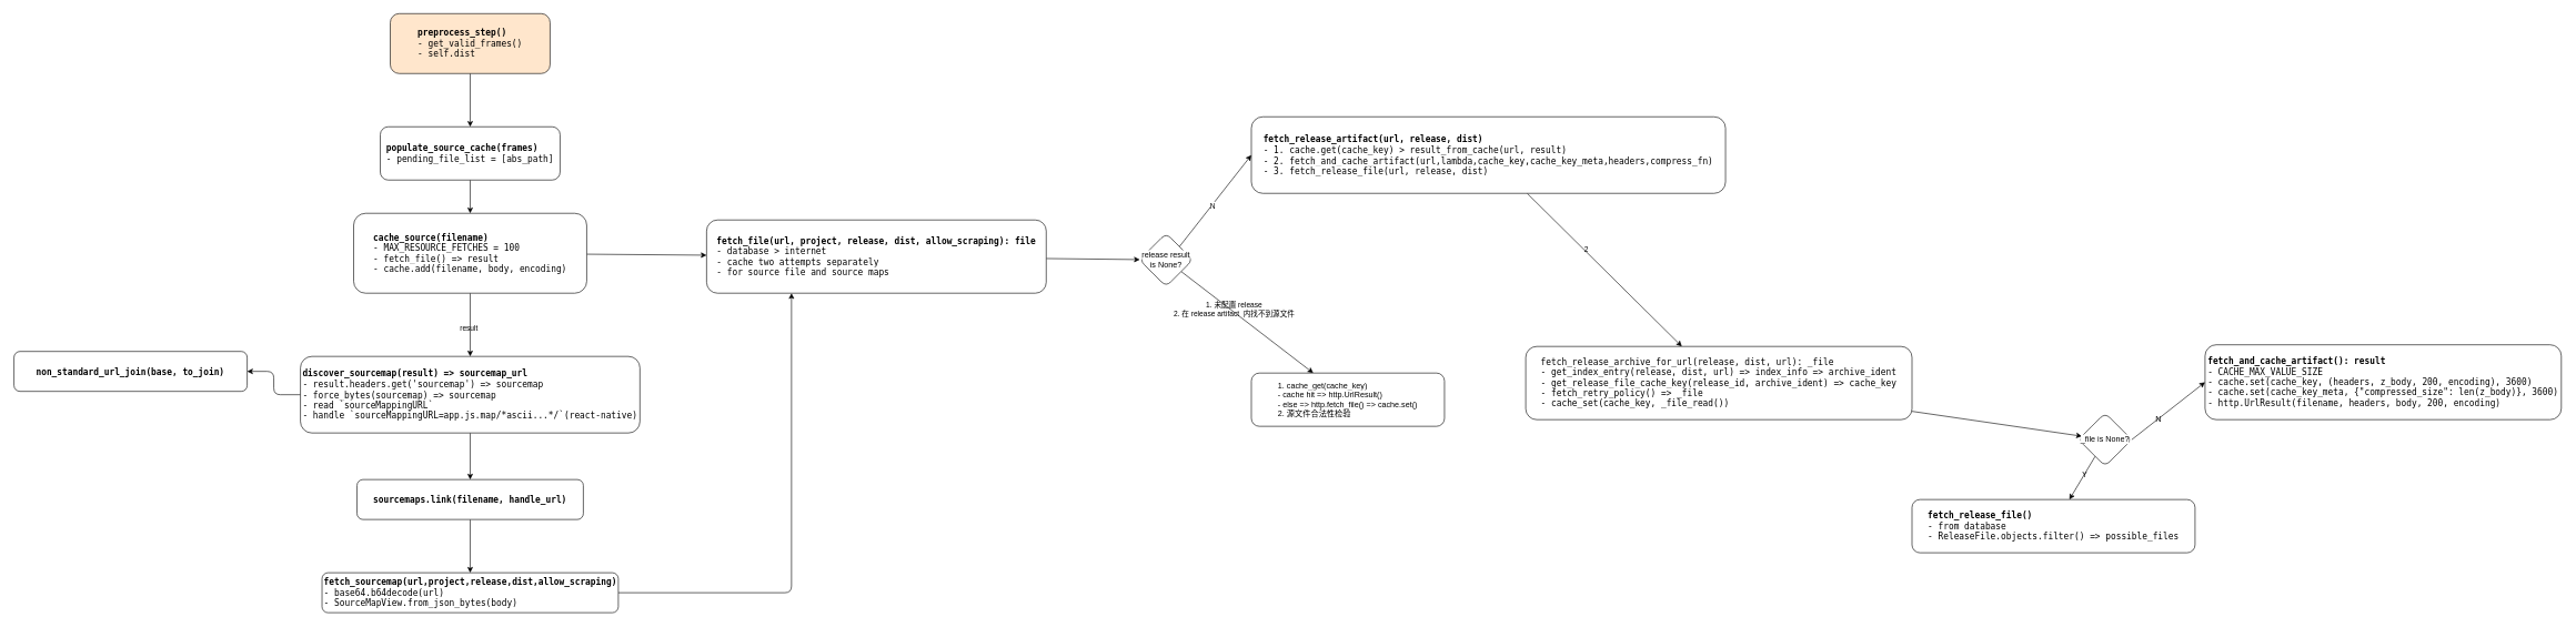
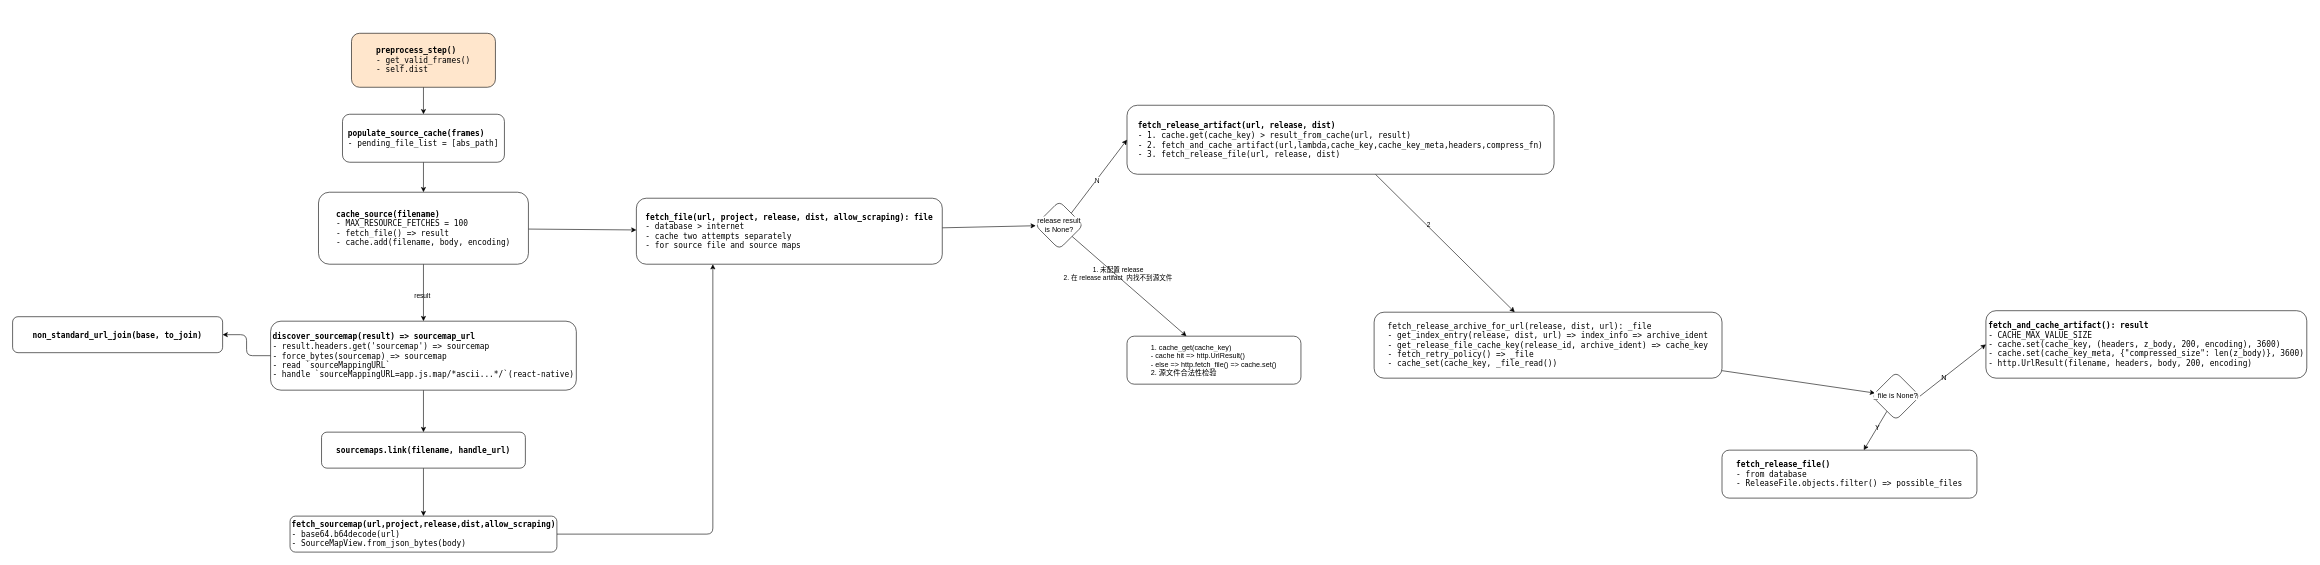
- <mxCell id="3" value="&lt;pre style=&quot;font-family: &amp;#34;jetbrains mono&amp;#34; , monospace ; font-size: 9.8pt&quot;&gt;&lt;div style=&quot;text-align: left&quot;&gt;&lt;pre style=&quot;text-align: center ; font-family: &amp;#34;jetbrains mono&amp;#34; , monospace ; font-size: 9.8pt&quot;&gt;&lt;div style=&quot;text-align: left&quot;&gt;&lt;b style=&quot;font-size: 9.8pt&quot;&gt;&lt;font color=&quot;#000000&quot;&gt;preprocess_step()&lt;/font&gt;&lt;/b&gt;&lt;/div&gt;&lt;div style=&quot;text-align: left&quot;&gt;&lt;span style=&quot;font-size: 9.8pt&quot;&gt;&lt;font color=&quot;#000000&quot;&gt;- get_valid_frames()&lt;/font&gt;&lt;/span&gt;&lt;/div&gt;&lt;div style=&quot;text-align: left&quot;&gt;&lt;span style=&quot;font-size: 9.8pt&quot;&gt;&lt;font color=&quot;#000000&quot;&gt;- self.dist&lt;/font&gt;&lt;/span&gt;&lt;/div&gt;&lt;/pre&gt;&lt;/div&gt;&lt;/pre&gt;" style="rounded=1;whiteSpace=wrap;html=1;fontColor=#f30;fillColor=#FFE6CC;labelBorderColor=none;shadow=0;sketch=0;glass=0;labelBackgroundColor=none;" parent="1" vertex="1"><mxGeometry x="585" y="20" width="240" height="90" as="geometry" /></mxCell>
+ <mxCell id="3" value="&lt;pre style=&quot;font-family: &amp;#34;jetbrains mono&amp;#34; , monospace ; font-size: 9.8pt&quot;&gt;&lt;div style=&quot;text-align: left&quot;&gt;&lt;pre style=&quot;text-align: center ; font-family: &amp;#34;jetbrains mono&amp;#34; , monospace ; font-size: 9.8pt&quot;&gt;&lt;div style=&quot;text-align: left&quot;&gt;&lt;b style=&quot;font-size: 9.8pt&quot;&gt;&lt;font color=&quot;#000000&quot;&gt;preprocess_step()&lt;/font&gt;&lt;/b&gt;&lt;/div&gt;&lt;div style=&quot;text-align: left&quot;&gt;&lt;span style=&quot;font-size: 9.8pt&quot;&gt;&lt;font color=&quot;#000000&quot;&gt;- get_valid_frames()&lt;/font&gt;&lt;/span&gt;&lt;/div&gt;&lt;div style=&quot;text-align: left&quot;&gt;&lt;span style=&quot;font-size: 9.8pt&quot;&gt;&lt;font color=&quot;#000000&quot;&gt;- self.dist&lt;/font&gt;&lt;/span&gt;&lt;/div&gt;&lt;/pre&gt;&lt;/div&gt;&lt;/pre&gt;" style="rounded=1;whiteSpace=wrap;html=1;fontColor=#f30;fillColor=#FFE6CC;labelBorderColor=none;shadow=0;sketch=0;glass=0;labelBackgroundColor=none;" parent="1" vertex="1"><mxGeometry x="585" y="55" width="240" height="90" as="geometry" /></mxCell>
- <mxCell id="21" value="&lt;font color=&quot;#000000&quot; style=&quot;background-color: rgb(255 , 255 , 255)&quot;&gt;release result is None?&lt;/font&gt;" style="rhombus;whiteSpace=wrap;html=1;rounded=1;fillColor=#FFFFFF;" parent="1" vertex="1"><mxGeometry x="1710" y="350" width="80" height="80" as="geometry" /></mxCell>
+ <mxCell id="21" value="&lt;font color=&quot;#000000&quot; style=&quot;background-color: rgb(255 , 255 , 255)&quot;&gt;release result is None?&lt;/font&gt;" style="rhombus;whiteSpace=wrap;html=1;rounded=1;fillColor=#FFFFFF;" parent="1" vertex="1"><mxGeometry x="1725" y="335" width="80" height="80" as="geometry" /></mxCell>
